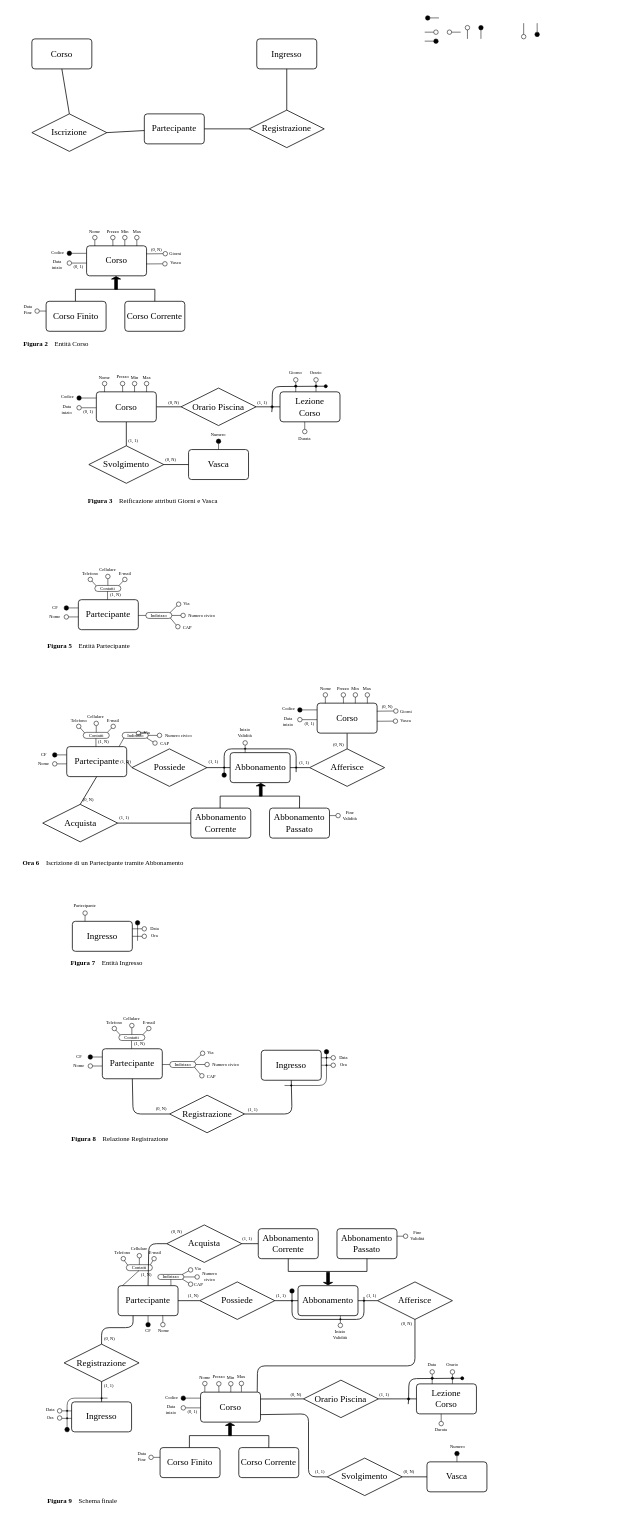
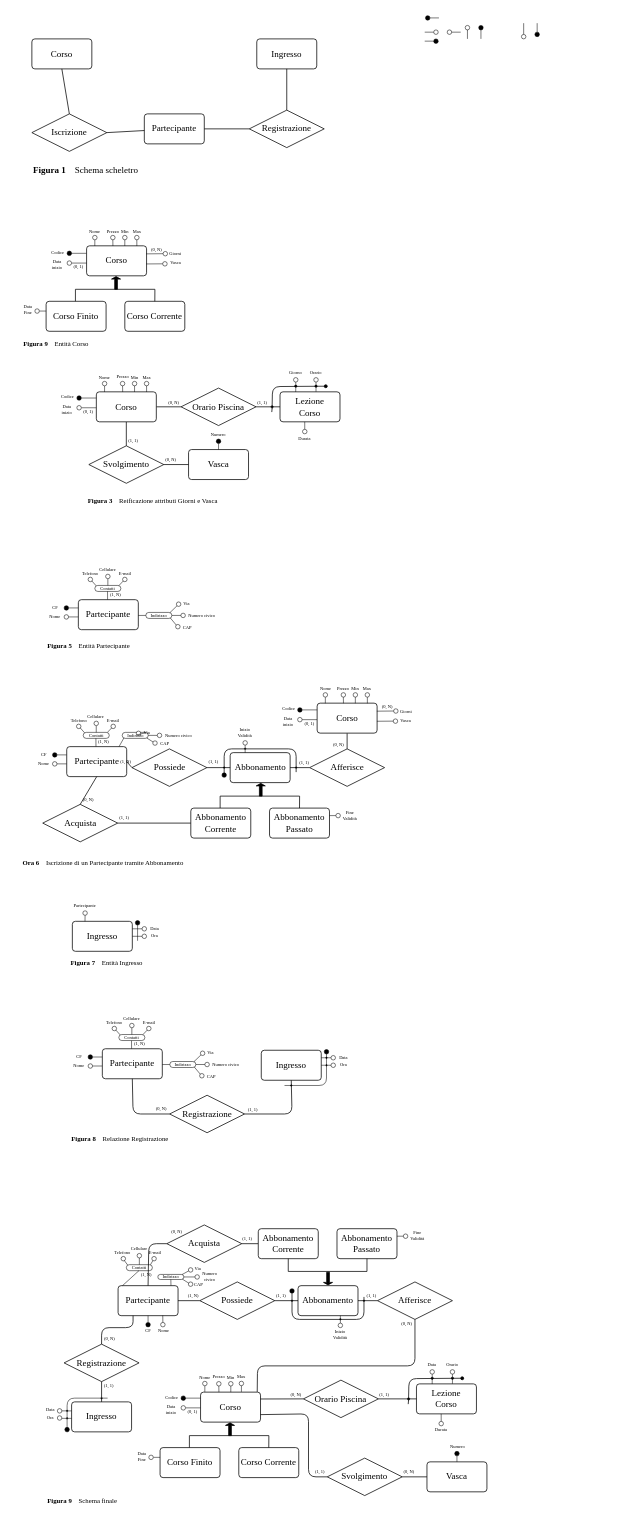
+ <mxCell id="23" value="&lt;div style=&quot;&quot;&gt;&lt;b style=&quot;background-color: initial;&quot;&gt;Figura 1&amp;nbsp; &amp;nbsp; &lt;/b&gt;&lt;span style=&quot;background-color: initial;&quot;&gt;Schema scheletro&lt;span style=&quot;font-weight: bold; white-space: pre;&quot;&gt; &lt;/span&gt;&lt;/span&gt;&lt;/div&gt;" style="text;html=1;strokeColor=none;fillColor=none;align=left;verticalAlign=middle;whiteSpace=wrap;rounded=0;fontFamily=Times New Roman;" parent="22" vertex="1"><mxGeometry x="10" y="160" width="150" height="30" as="geometry" /></mxCell>
- <mxCell id="148" value="&lt;div style=&quot;font-size: 9px;&quot;&gt;&lt;b style=&quot;background-color: initial;&quot;&gt;Figura 2&amp;nbsp; &amp;nbsp;&amp;nbsp;&lt;/b&gt;&lt;span style=&quot;background-color: initial;&quot;&gt;Entità Corso&lt;/span&gt;&lt;span style=&quot;background-color: initial;&quot;&gt;&lt;span style=&quot;font-weight: bold; white-space: pre;&quot;&gt; &lt;/span&gt;&lt;/span&gt;&lt;/div&gt;" style="text;html=1;strokeColor=none;fillColor=none;align=left;verticalAlign=middle;whiteSpace=wrap;rounded=0;fontFamily=Times New Roman;" parent="1" vertex="1"><mxGeometry x="29" y="454" width="104" height="7.5" as="geometry" /></mxCell>
+ <mxCell id="148" value="&lt;div style=&quot;font-size: 9px;&quot;&gt;&lt;b style=&quot;background-color: initial;&quot;&gt;Figura 9&amp;nbsp; &amp;nbsp;&amp;nbsp;&lt;/b&gt;&lt;span style=&quot;background-color: initial;&quot;&gt;Entità Corso&lt;/span&gt;&lt;span style=&quot;background-color: initial;&quot;&gt;&lt;span style=&quot;font-weight: bold; white-space: pre;&quot;&gt; &lt;/span&gt;&lt;/span&gt;&lt;/div&gt;" style="text;html=1;strokeColor=none;fillColor=none;align=left;verticalAlign=middle;whiteSpace=wrap;rounded=0;fontFamily=Times New Roman;" parent="1" vertex="1"><mxGeometry x="29" y="454" width="104" height="7.5" as="geometry" /></mxCell>
